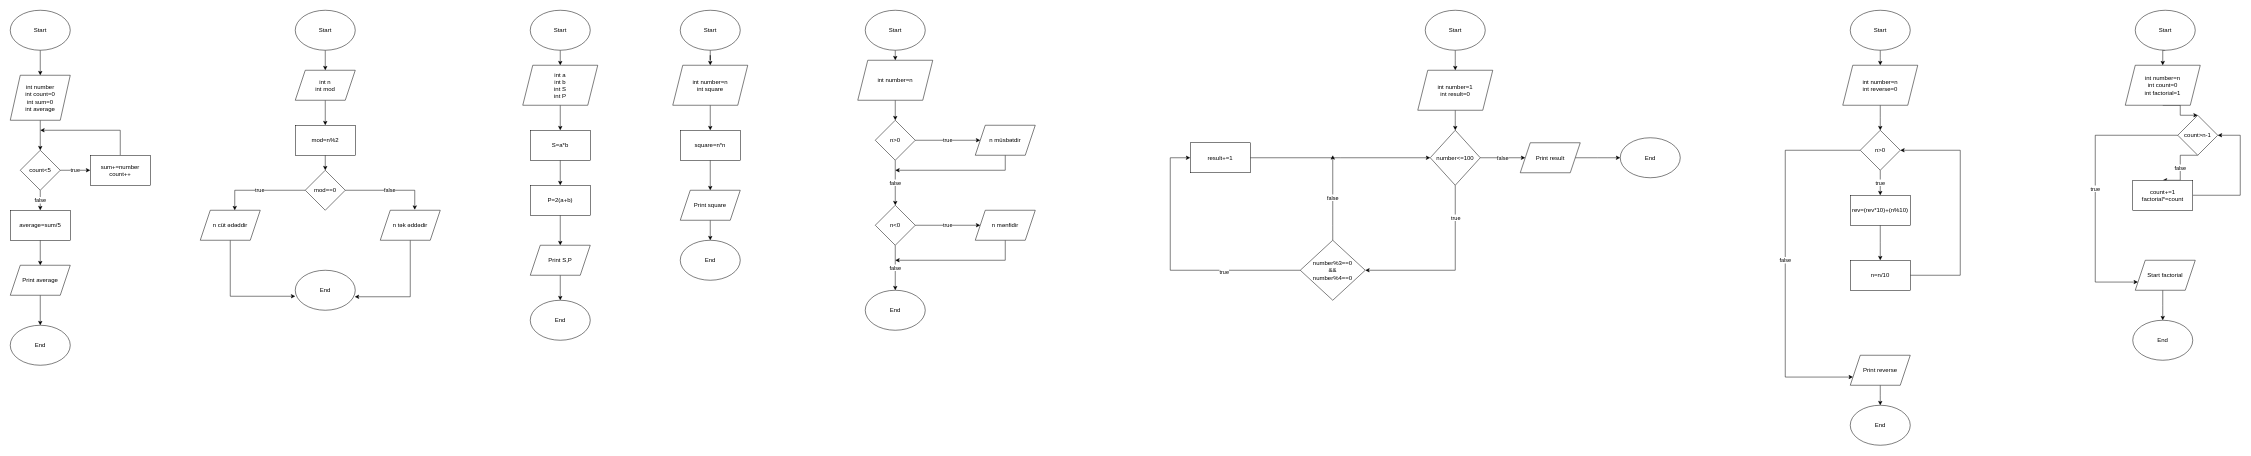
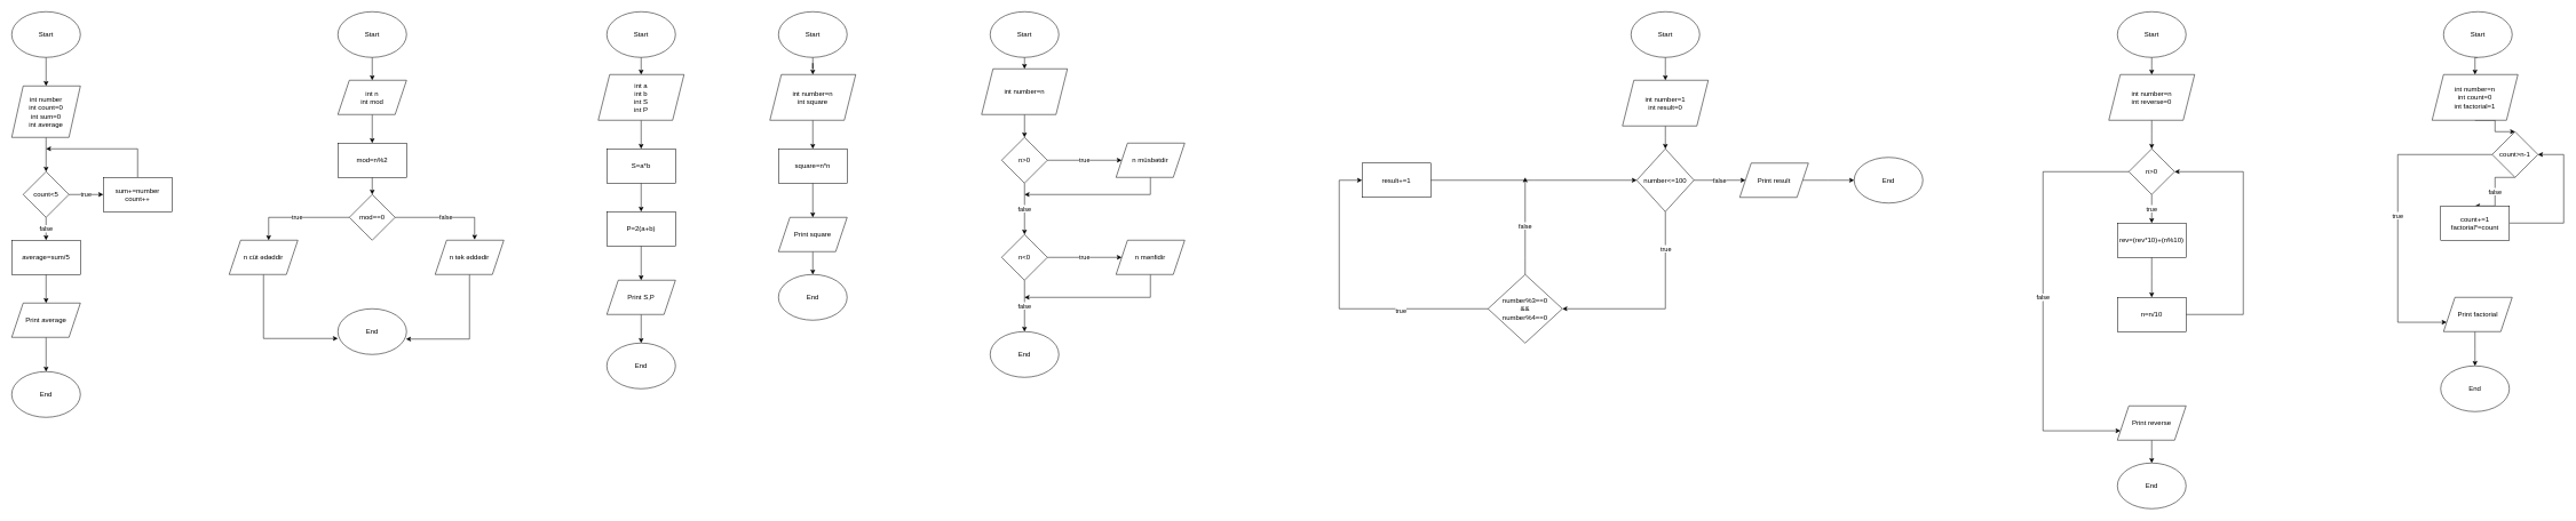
- <mxCell id="107" value="Start factorial" style="shape=parallelogram;perimeter=parallelogramPerimeter;whiteSpace=wrap;html=1;fixedSize=1;" vertex="1" parent="1"><mxGeometry x="4270" y="520" width="120" height="60" as="geometry" /></mxCell>
+ <mxCell id="107" value="Print factorial" style="shape=parallelogram;perimeter=parallelogramPerimeter;whiteSpace=wrap;html=1;fixedSize=1;" vertex="1" parent="1"><mxGeometry x="4270" y="520" width="120" height="60" as="geometry" /></mxCell>
